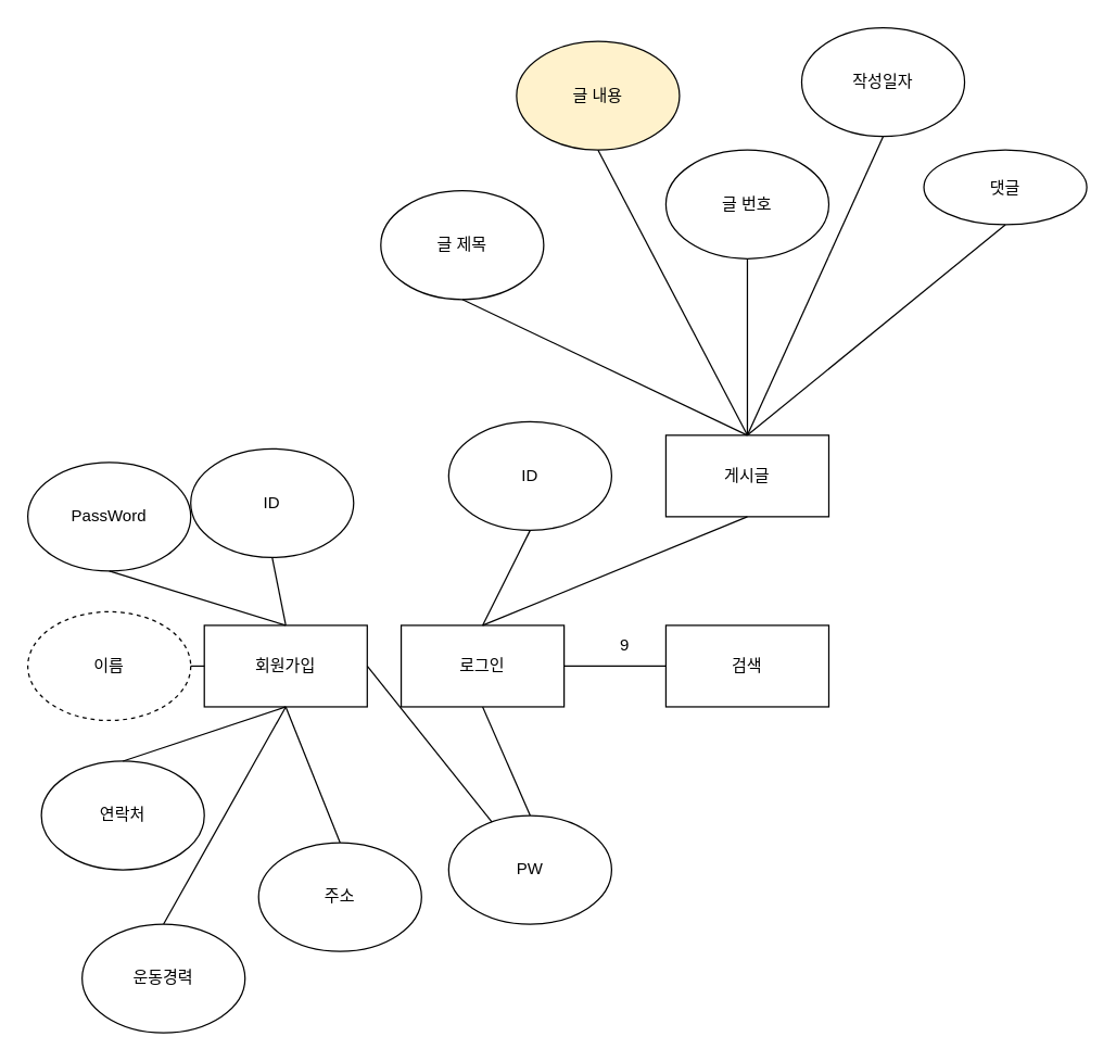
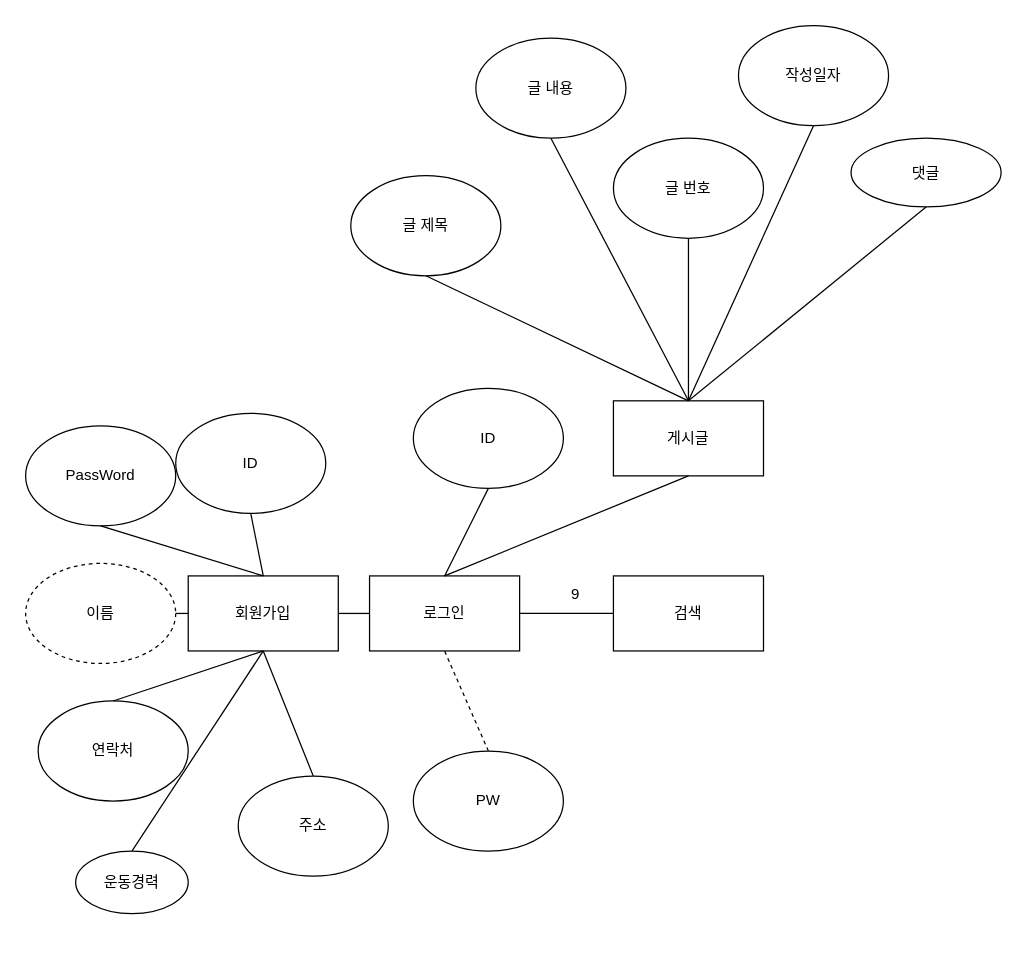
- <mxCell id="28" value="글 내용" style="ellipse;whiteSpace=wrap;html=1;fillColor=#fff2cc;" vertex="1" parent="1"><mxGeometry x="380" y="30" width="120" height="80" as="geometry" /></mxCell>
+ <mxCell id="28" value="글 내용" style="ellipse;whiteSpace=wrap;html=1;" vertex="1" parent="1"><mxGeometry x="380" y="30" width="120" height="80" as="geometry" /></mxCell>
- <mxCell id="10" value="" style="endArrow=none;html=1;rounded=0;exitX=1;exitY=0.5;exitDx=0;exitDy=0;" edge="1" parent="1" source="9" target="7"><mxGeometry width="50" height="50" relative="1" as="geometry"><mxPoint x="290" y="490" as="sourcePoint" /><mxPoint x="340" y="440" as="targetPoint" /></mxGeometry></mxCell>
+ <mxCell id="10" value="" style="endArrow=none;html=1;rounded=0;exitX=1;exitY=0.5;exitDx=0;exitDy=0;entryX=0;entryY=0.5;entryDx=0;entryDy=0;" edge="1" parent="1" source="9" target="5"><mxGeometry width="50" height="50" relative="1" as="geometry"><mxPoint x="290" y="490" as="sourcePoint" /><mxPoint x="340" y="440" as="targetPoint" /></mxGeometry></mxCell>
- <mxCell id="8" value="" style="endArrow=none;html=1;rounded=0;exitX=0.5;exitY=0;exitDx=0;exitDy=0;entryX=0.5;entryY=1;entryDx=0;entryDy=0;" edge="1" parent="1" source="7" target="5"><mxGeometry width="50" height="50" relative="1" as="geometry"><mxPoint x="340" y="80" as="sourcePoint" /><mxPoint x="390" y="30" as="targetPoint" /></mxGeometry></mxCell>
+ <mxCell id="8" value="" style="endArrow=none;html=1;rounded=0;exitX=0.5;exitY=0;exitDx=0;exitDy=0;entryX=0.5;entryY=1;entryDx=0;entryDy=0;dashed=1;" edge="1" parent="1" source="7" target="5"><mxGeometry width="50" height="50" relative="1" as="geometry"><mxPoint x="340" y="80" as="sourcePoint" /><mxPoint x="390" y="30" as="targetPoint" /></mxGeometry></mxCell>
- <mxCell id="19" value="운동경력" style="ellipse;whiteSpace=wrap;html=1;" vertex="1" parent="1"><mxGeometry x="60" y="680" width="120" height="80" as="geometry" /></mxCell>
+ <mxCell id="19" value="운동경력" style="ellipse;whiteSpace=wrap;html=1;" vertex="1" parent="1"><mxGeometry x="60" y="680" width="90" height="50" as="geometry" /></mxCell>
